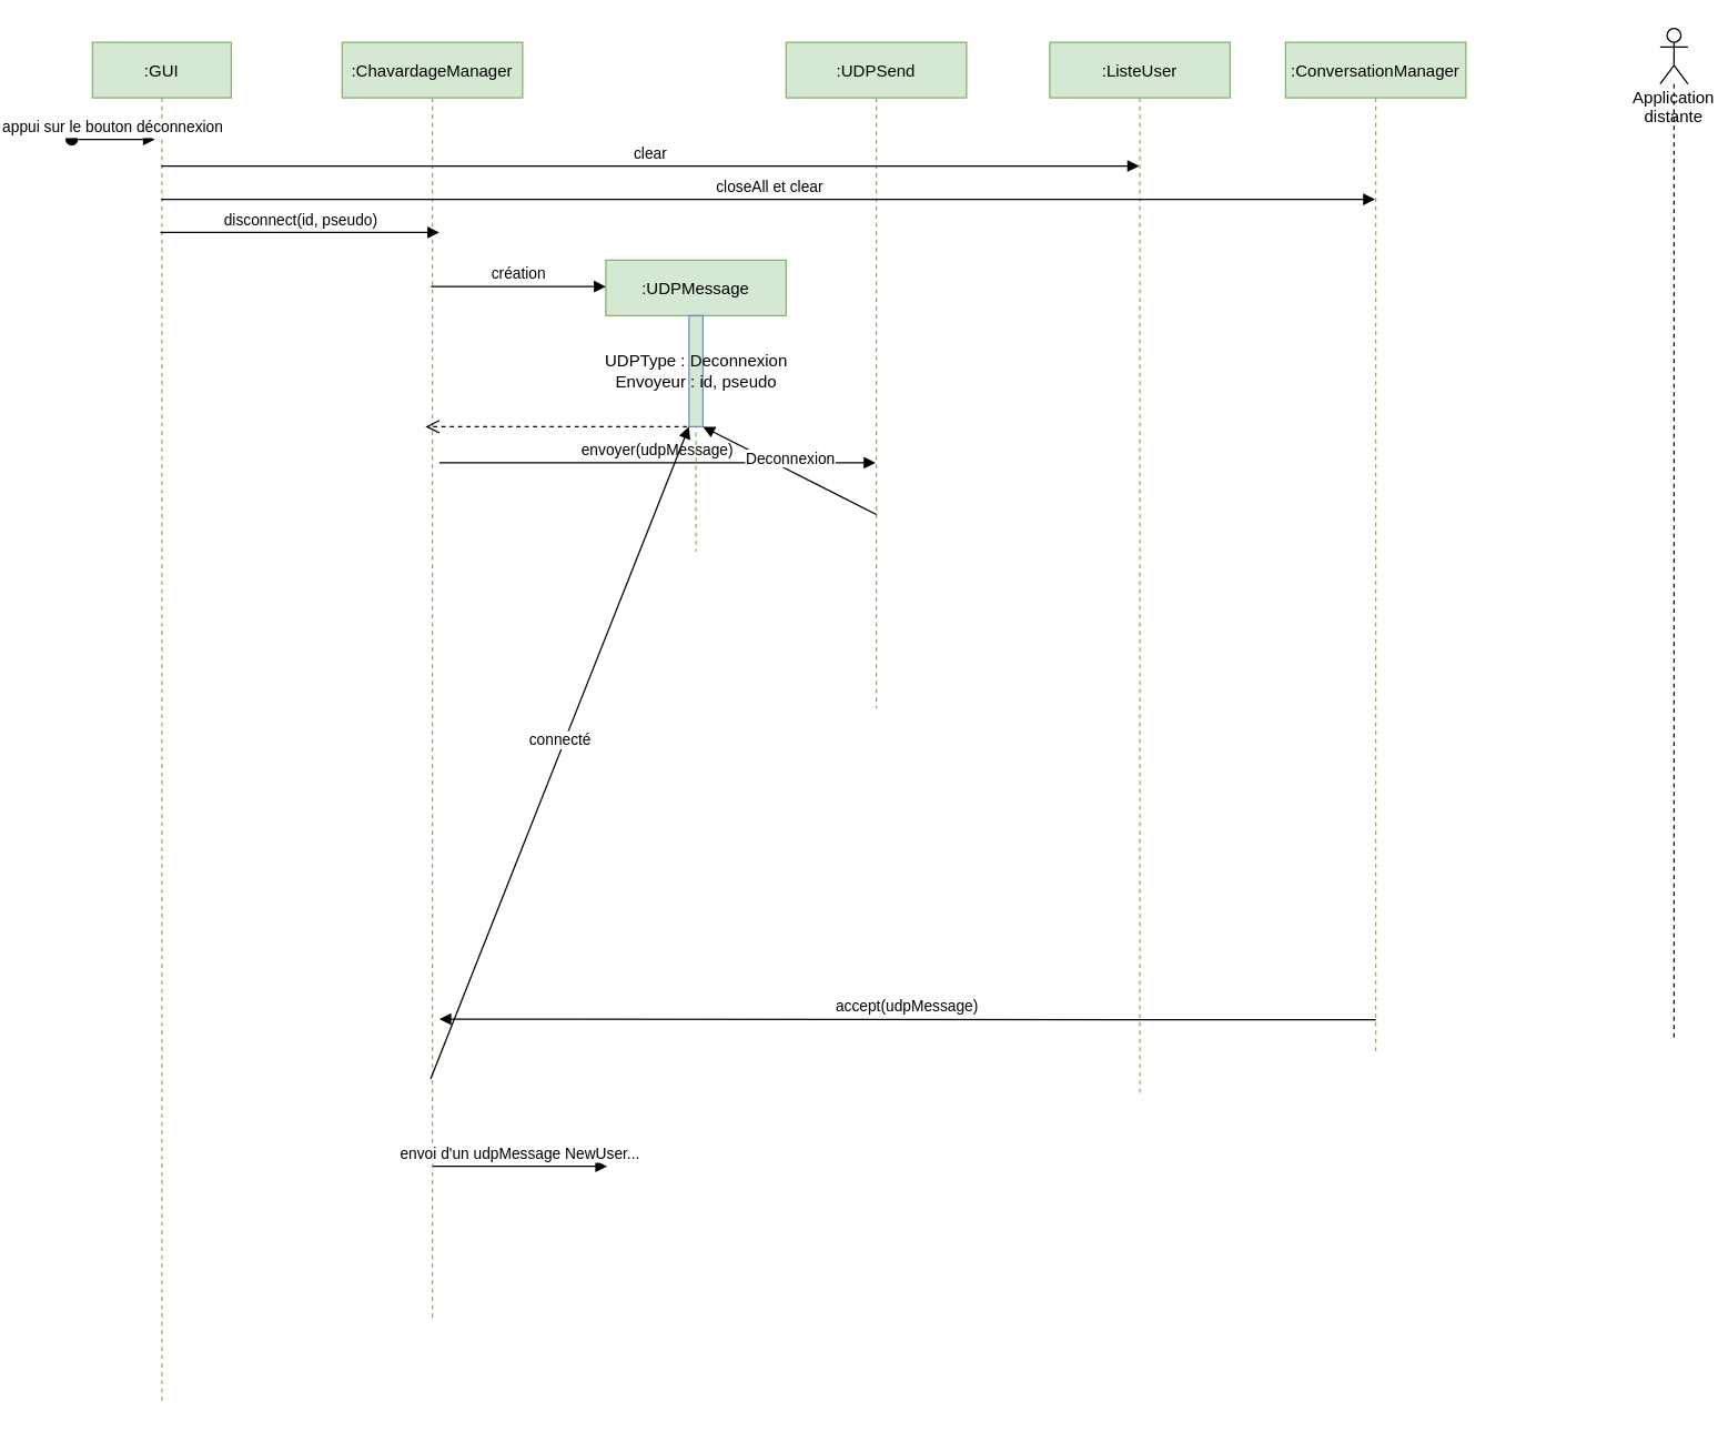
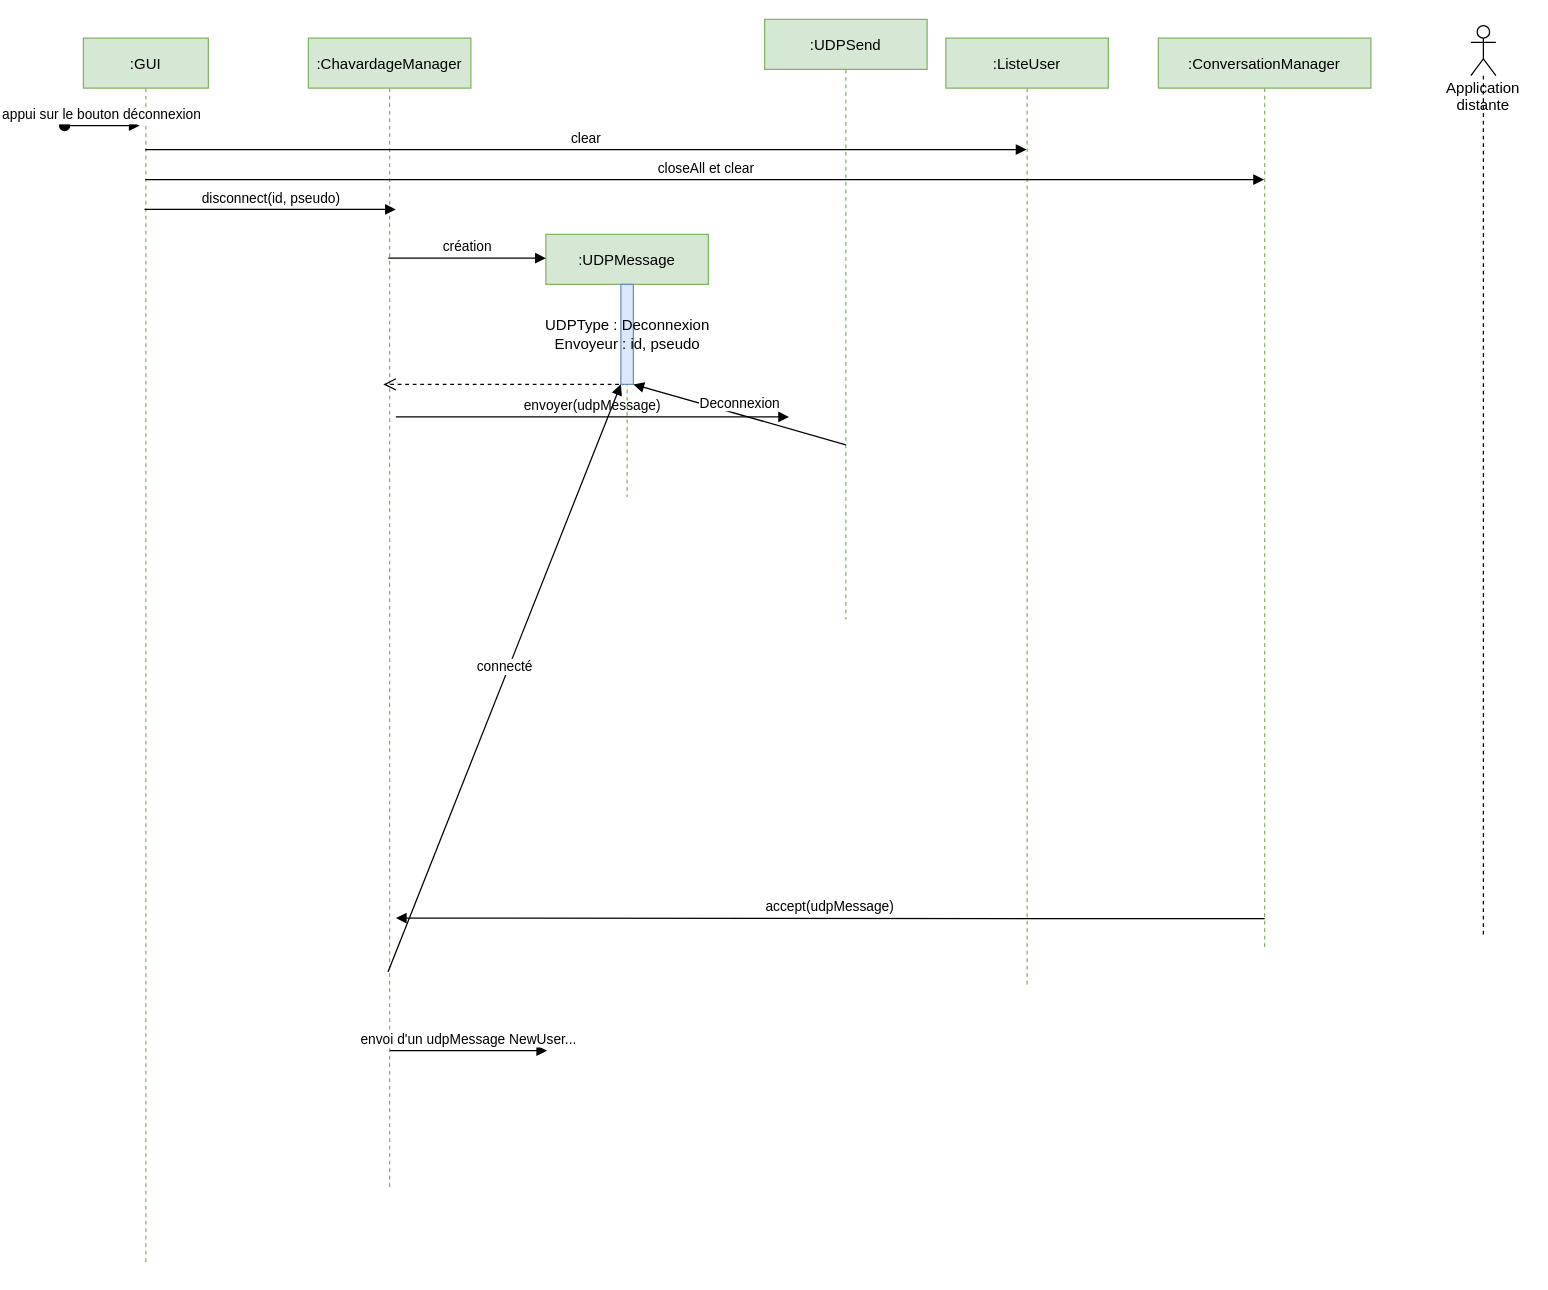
- <mxCell id="9" value="&lt;div&gt;UDPType : Deconnexion&lt;/div&gt;&lt;div&gt;Envoyeur : id, pseudo&lt;br&gt;&lt;/div&gt;" style="html=1;points=[];perimeter=orthogonalPerimeter;fillColor=#d5e8d4;strokeColor=#6c8ebf;" parent="8" vertex="1"><mxGeometry x="60" y="40" width="10" height="80" as="geometry" /></mxCell>
+ <mxCell id="9" value="&lt;div&gt;UDPType : Deconnexion&lt;/div&gt;&lt;div&gt;Envoyeur : id, pseudo&lt;br&gt;&lt;/div&gt;" style="html=1;points=[];perimeter=orthogonalPerimeter;fillColor=#dae8fc;strokeColor=#6c8ebf;" parent="8" vertex="1"><mxGeometry x="60" y="40" width="10" height="80" as="geometry" /></mxCell>
- <mxCell id="11" value=":UDPSend" style="shape=umlLifeline;perimeter=lifelinePerimeter;container=1;collapsible=0;recursiveResize=0;rounded=0;shadow=0;strokeWidth=1;fillColor=#d5e8d4;strokeColor=#82b366;" parent="1" vertex="1"><mxGeometry x="520" y="30" width="130" height="480" as="geometry" /></mxCell>
+ <mxCell id="11" value=":UDPSend" style="shape=umlLifeline;perimeter=lifelinePerimeter;container=1;collapsible=0;recursiveResize=0;rounded=0;shadow=0;strokeWidth=1;fillColor=#d5e8d4;strokeColor=#82b366;" parent="1" vertex="1"><mxGeometry x="565" y="15" width="130" height="480" as="geometry" /></mxCell>
- <mxCell id="12" value="Application distante" style="shape=umlLifeline;participant=umlActor;perimeter=lifelinePerimeter;whiteSpace=wrap;html=1;container=1;collapsible=0;recursiveResize=0;verticalAlign=top;spacingTop=36;outlineConnect=0;" parent="1" vertex="1"><mxGeometry x="1150" y="20" width="20" height="730" as="geometry" /></mxCell>
+ <mxCell id="12" value="Application distante" style="shape=umlLifeline;participant=umlActor;perimeter=lifelinePerimeter;whiteSpace=wrap;html=1;container=1;collapsible=0;recursiveResize=0;verticalAlign=top;spacingTop=36;outlineConnect=0;" parent="1" vertex="1"><mxGeometry x="1130" y="20" width="20" height="730" as="geometry" /></mxCell>
- <mxCell id="14" value=":ConversationManager" style="shape=umlLifeline;perimeter=lifelinePerimeter;container=1;collapsible=0;recursiveResize=0;rounded=0;shadow=0;strokeWidth=1;fillColor=#d5e8d4;strokeColor=#82b366;" parent="1" vertex="1"><mxGeometry x="880" y="30" width="130" height="730" as="geometry" /></mxCell>
+ <mxCell id="14" value=":ConversationManager" style="shape=umlLifeline;perimeter=lifelinePerimeter;container=1;collapsible=0;recursiveResize=0;rounded=0;shadow=0;strokeWidth=1;fillColor=#d5e8d4;strokeColor=#82b366;" parent="1" vertex="1"><mxGeometry x="880" y="30" width="170" height="730" as="geometry" /></mxCell>
